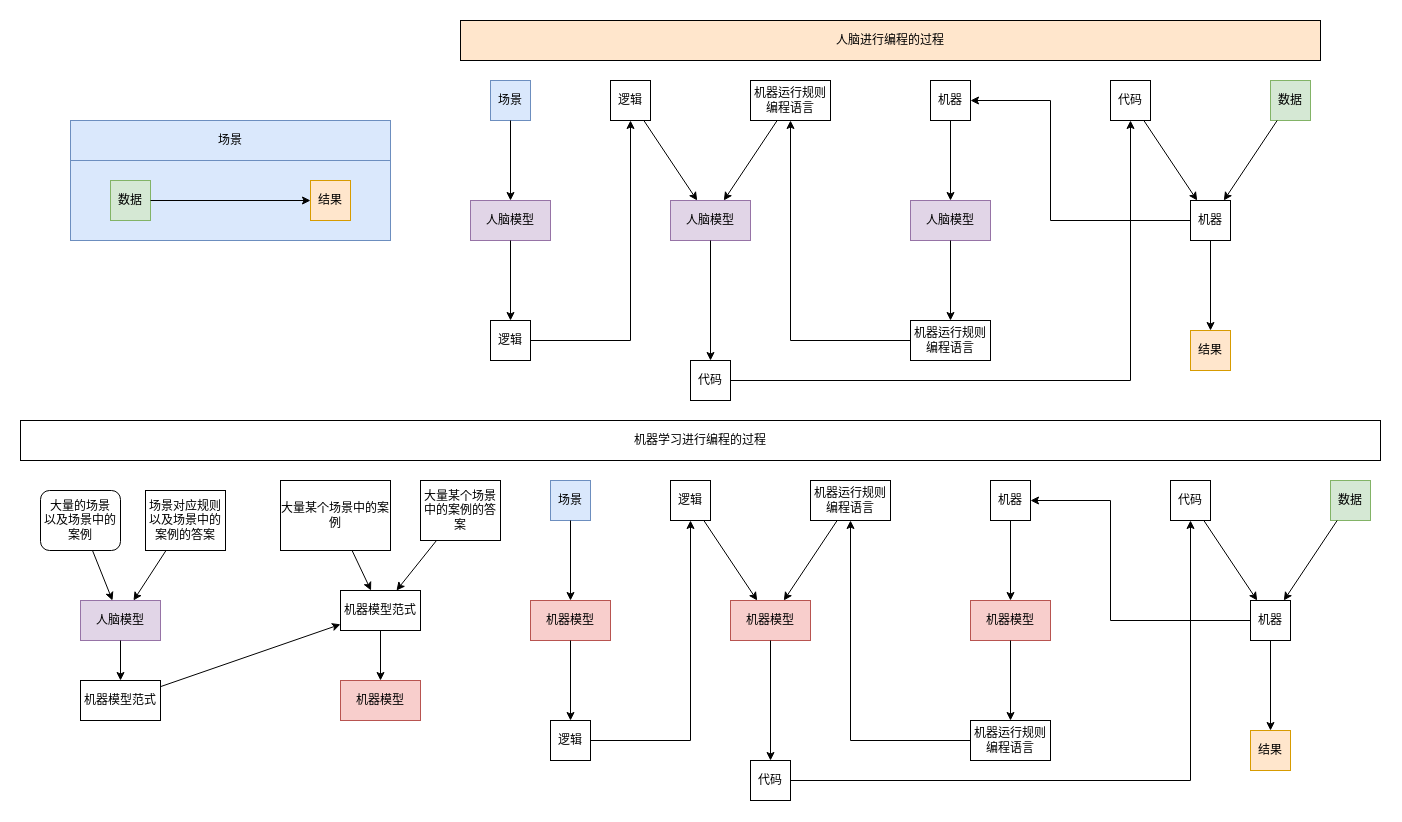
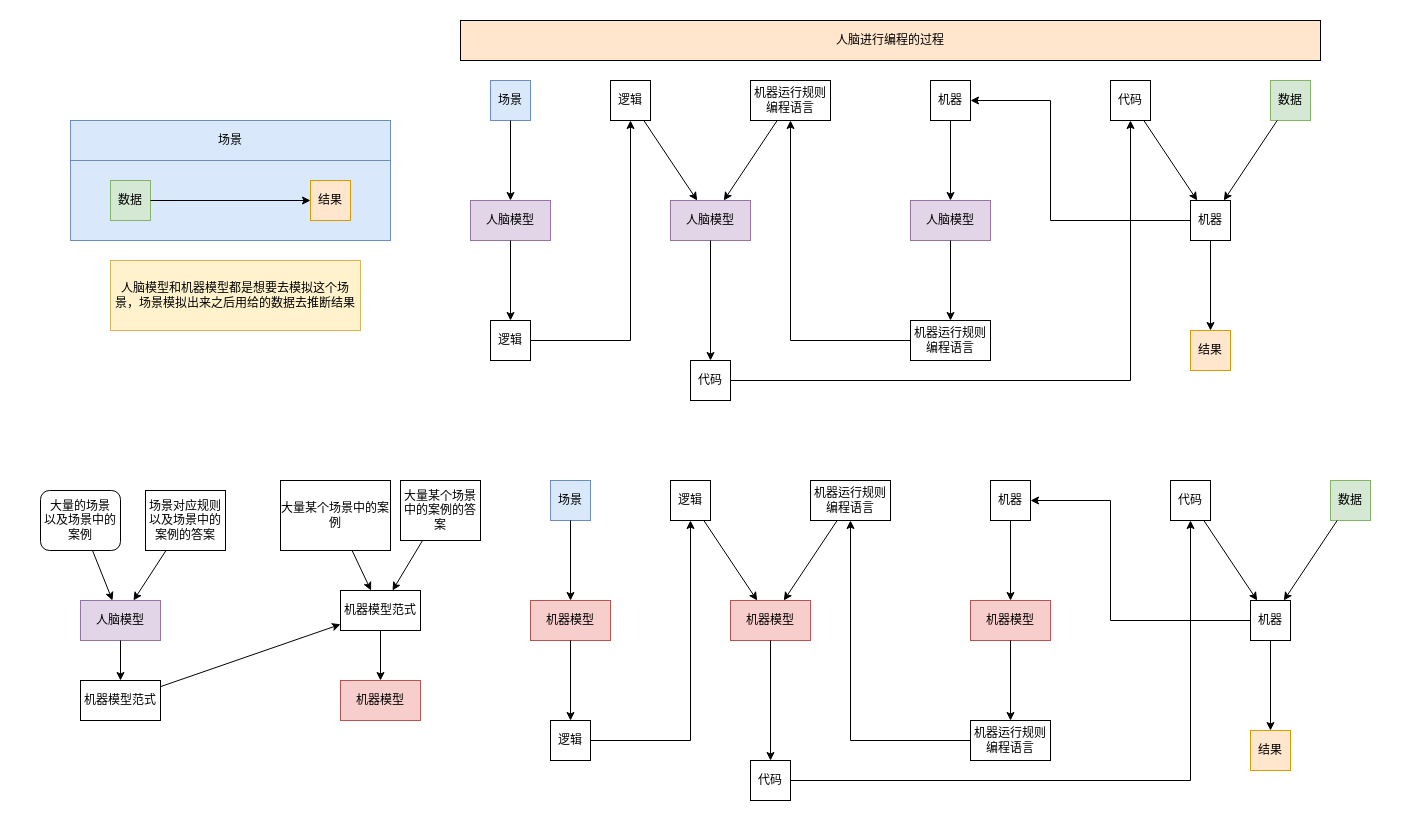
+ <mxCell id="80" value="人脑模型和机器模型都是想要去模拟这个场景，场景模拟出来之后用给的数据去推断结果" style="rounded=0;whiteSpace=wrap;html=1;fillColor=#fff2cc;strokeColor=#d6b656;" vertex="1" parent="1"><mxGeometry x="110" y="260" width="250" height="70" as="geometry" /></mxCell>
- <mxCell id="35" value="机器学习进行编程的过程" style="rounded=0;whiteSpace=wrap;html=1;" vertex="1" parent="1"><mxGeometry x="20" y="420" width="1360" height="40" as="geometry" /></mxCell>
- <mxCell id="70" value="大量某个场景&lt;br&gt;中的案例的答案" style="rounded=0;whiteSpace=wrap;html=1;" vertex="1" parent="1"><mxGeometry x="420" y="480" width="80" height="60" as="geometry" /></mxCell>
+ <mxCell id="70" value="大量某个场景&lt;br&gt;中的案例的答案" style="rounded=0;whiteSpace=wrap;html=1;" vertex="1" parent="1"><mxGeometry x="400" y="480" width="80" height="60" as="geometry" /></mxCell>
